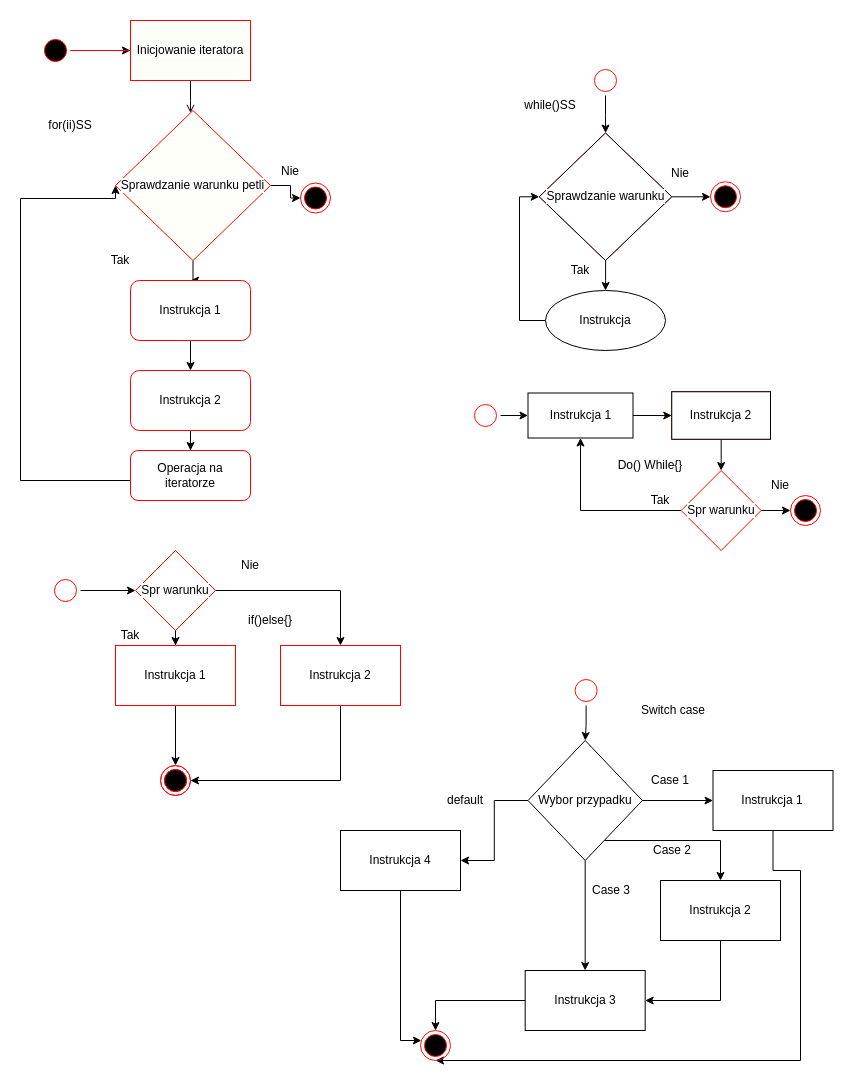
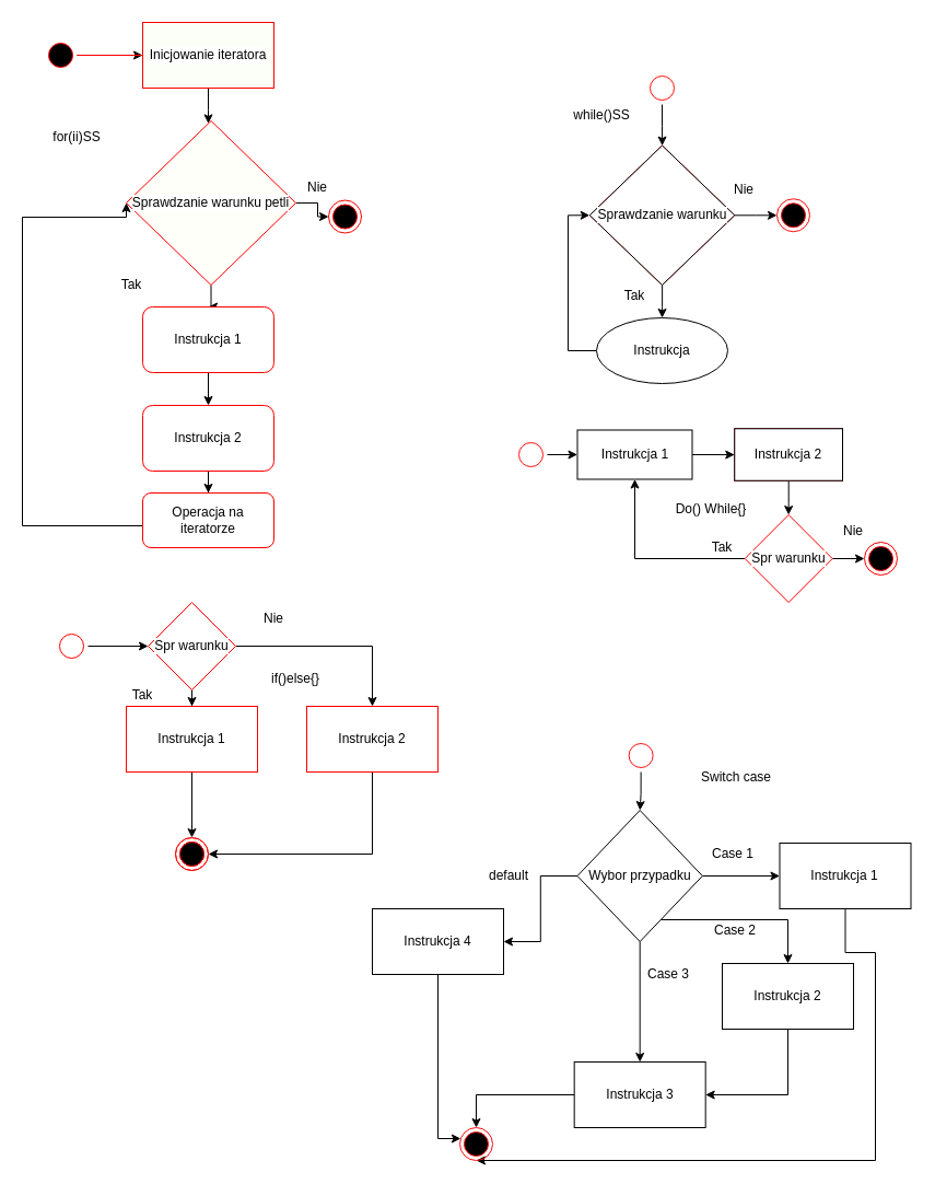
- <mxCell id="5" value="" style="edgeStyle=orthogonalEdgeStyle;rounded=0;orthogonalLoop=1;jettySize=auto;html=1;fontColor=#000000;labelBackgroundColor=#FFFFFF;endArrow=open;" edge="1" parent="1" source="6" target="9"><mxGeometry relative="1" as="geometry"><Array as="points"><mxPoint x="190" y="100" /><mxPoint x="190" y="100" /></Array></mxGeometry></mxCell>
+ <mxCell id="5" value="" style="edgeStyle=orthogonalEdgeStyle;rounded=0;orthogonalLoop=1;jettySize=auto;html=1;fontColor=#000000;labelBackgroundColor=#FFFFFF;" edge="1" parent="1" source="6" target="9"><mxGeometry relative="1" as="geometry"><Array as="points"><mxPoint x="190" y="100" /><mxPoint x="190" y="100" /></Array></mxGeometry></mxCell>
